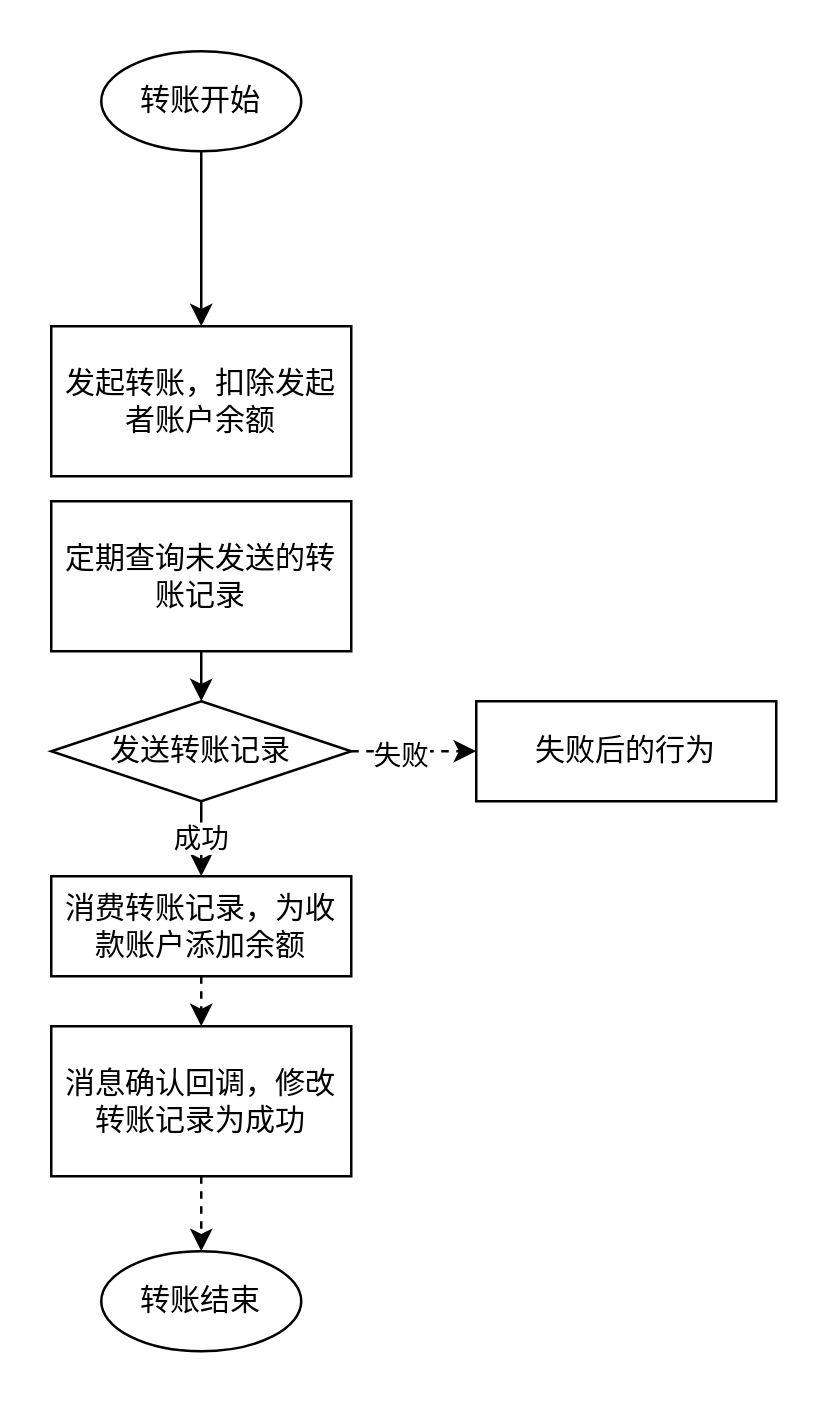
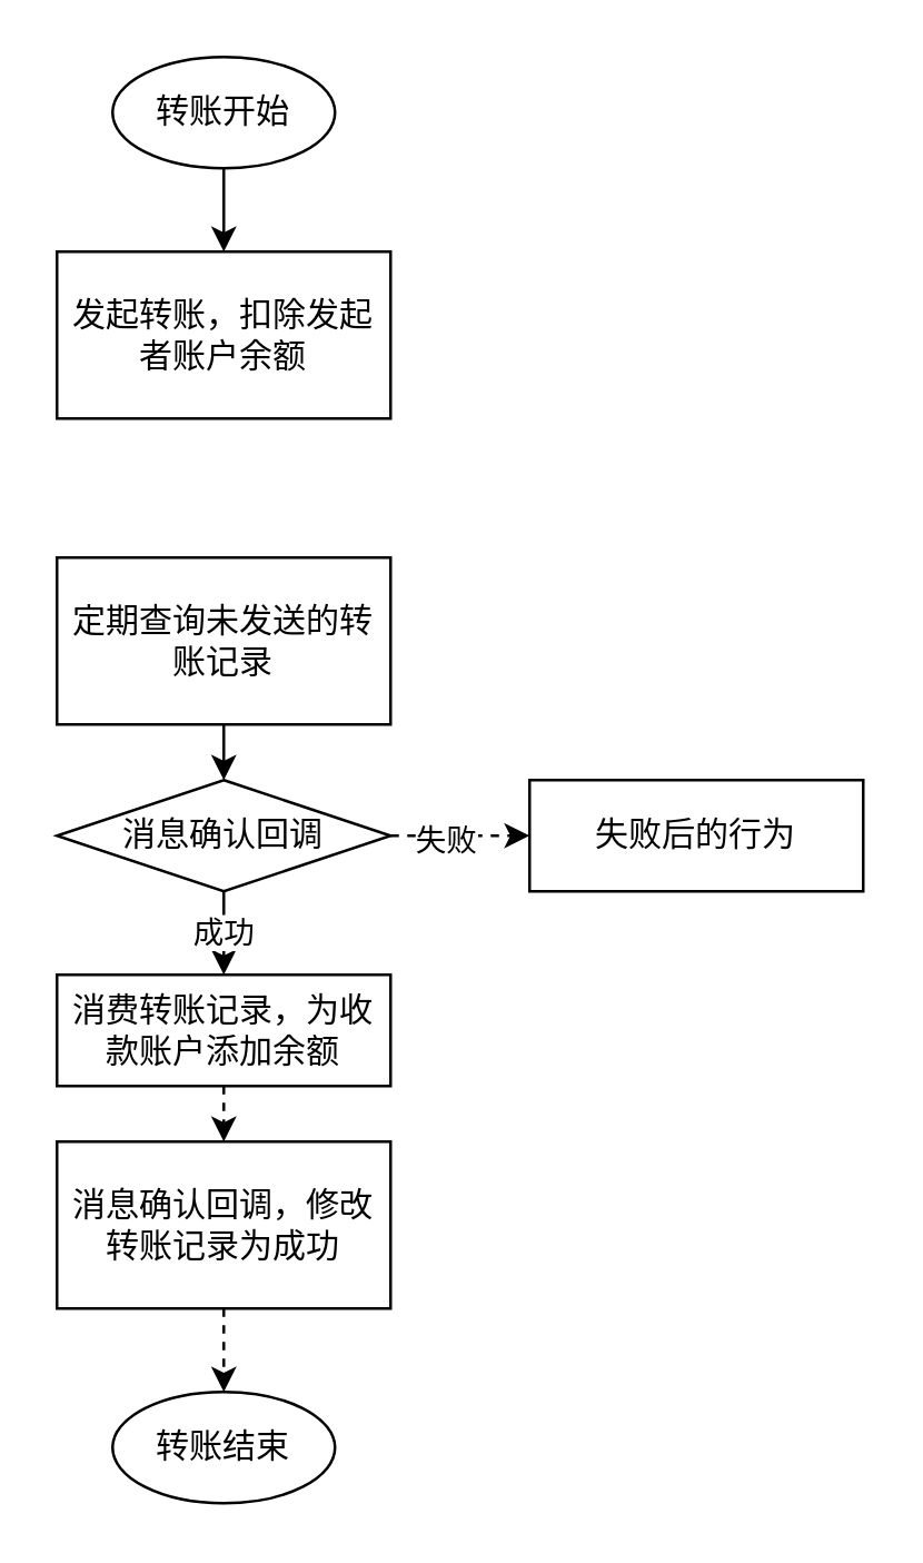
- <mxCell id="5" value="发起转账，扣除发起者账户余额" style="rounded=0;whiteSpace=wrap;html=1;" vertex="1" parent="1"><mxGeometry x="20" y="130" width="120" height="60" as="geometry" /></mxCell>
+ <mxCell id="5" value="发起转账，扣除发起者账户余额" style="rounded=0;whiteSpace=wrap;html=1;" vertex="1" parent="1"><mxGeometry x="20" y="90" width="120" height="60" as="geometry" /></mxCell>
- <mxCell id="12" value="发送转账记录" style="rhombus;whiteSpace=wrap;html=1;" vertex="1" parent="1"><mxGeometry x="20" y="280" width="120" height="40" as="geometry" /></mxCell>
+ <mxCell id="12" value="消息确认回调" style="rhombus;whiteSpace=wrap;html=1;" vertex="1" parent="1"><mxGeometry x="20" y="280" width="120" height="40" as="geometry" /></mxCell>
